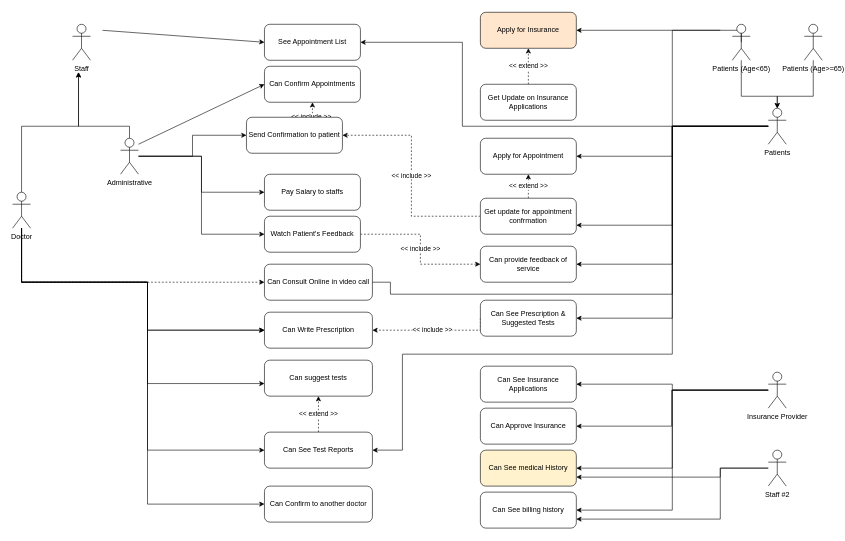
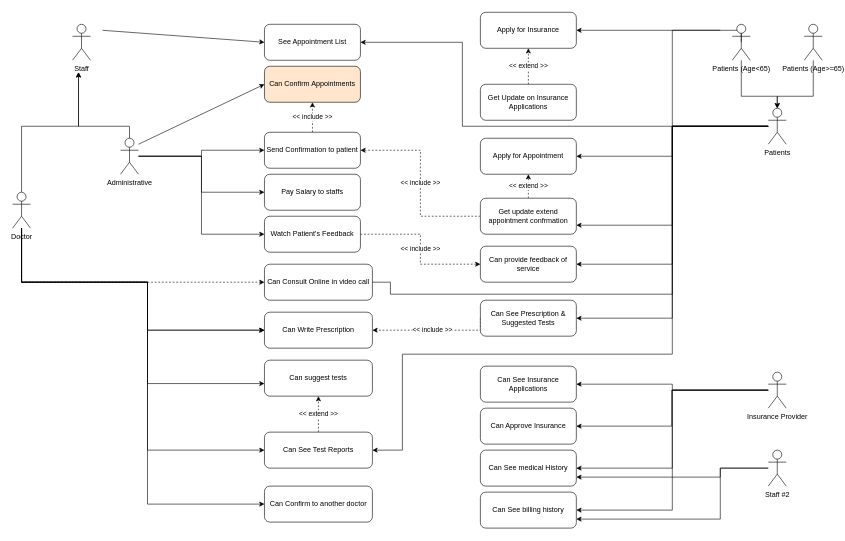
- <mxCell id="38" value="Apply for Insurance" style="rounded=1;whiteSpace=wrap;html=1;fillColor=#ffe6cc;" vertex="1" parent="1"><mxGeometry x="800" y="20" width="160" height="60" as="geometry" /></mxCell>
+ <mxCell id="38" value="Apply for Insurance" style="rounded=1;whiteSpace=wrap;html=1;" vertex="1" parent="1"><mxGeometry x="800" y="20" width="160" height="60" as="geometry" /></mxCell>
- <mxCell id="16" value="Can Confirm Appointments" style="rounded=1;whiteSpace=wrap;html=1;" vertex="1" parent="1"><mxGeometry x="440" y="110" width="160" height="60" as="geometry" /></mxCell>
+ <mxCell id="16" value="Can Confirm Appointments" style="rounded=1;whiteSpace=wrap;html=1;fillColor=#ffe6cc;" vertex="1" parent="1"><mxGeometry x="440" y="110" width="160" height="60" as="geometry" /></mxCell>
- <mxCell id="18" value="Send Confirmation to patient" style="rounded=1;whiteSpace=wrap;html=1;" vertex="1" parent="1"><mxGeometry x="410" y="195" width="160" height="60" as="geometry" /></mxCell>
+ <mxCell id="18" value="Send Confirmation to patient" style="rounded=1;whiteSpace=wrap;html=1;" vertex="1" parent="1"><mxGeometry x="440" y="220" width="160" height="60" as="geometry" /></mxCell>
- <mxCell id="48" value="Get update for appointment confrmation" style="rounded=1;whiteSpace=wrap;html=1;" vertex="1" parent="1"><mxGeometry x="800" y="330" width="160" height="60" as="geometry" /></mxCell>
+ <mxCell id="48" value="Get update extend appointment confrmation" style="rounded=1;whiteSpace=wrap;html=1;" vertex="1" parent="1"><mxGeometry x="800" y="330" width="160" height="60" as="geometry" /></mxCell>
- <mxCell id="60" value="Can See medical History" style="rounded=1;whiteSpace=wrap;html=1;fillColor=#fff2cc;" vertex="1" parent="1"><mxGeometry x="800" y="750" width="160" height="60" as="geometry" /></mxCell>
+ <mxCell id="60" value="Can See medical History" style="rounded=1;whiteSpace=wrap;html=1;" vertex="1" parent="1"><mxGeometry x="800" y="750" width="160" height="60" as="geometry" /></mxCell>
